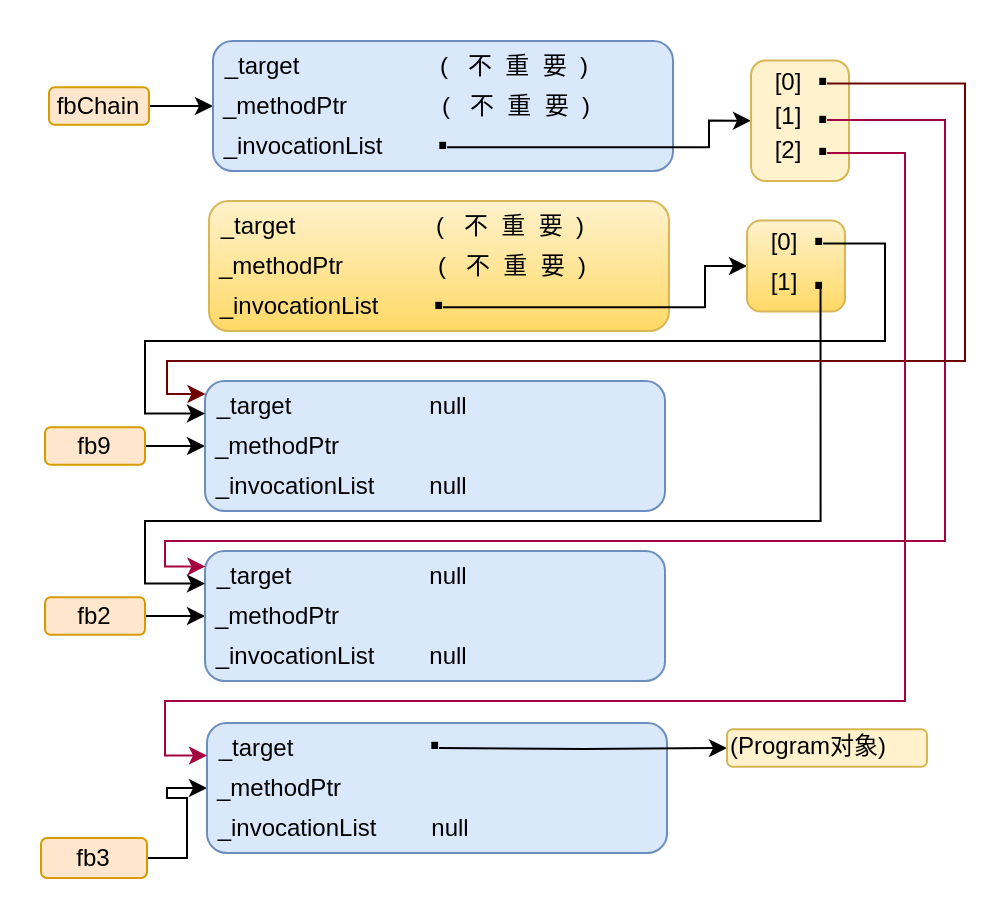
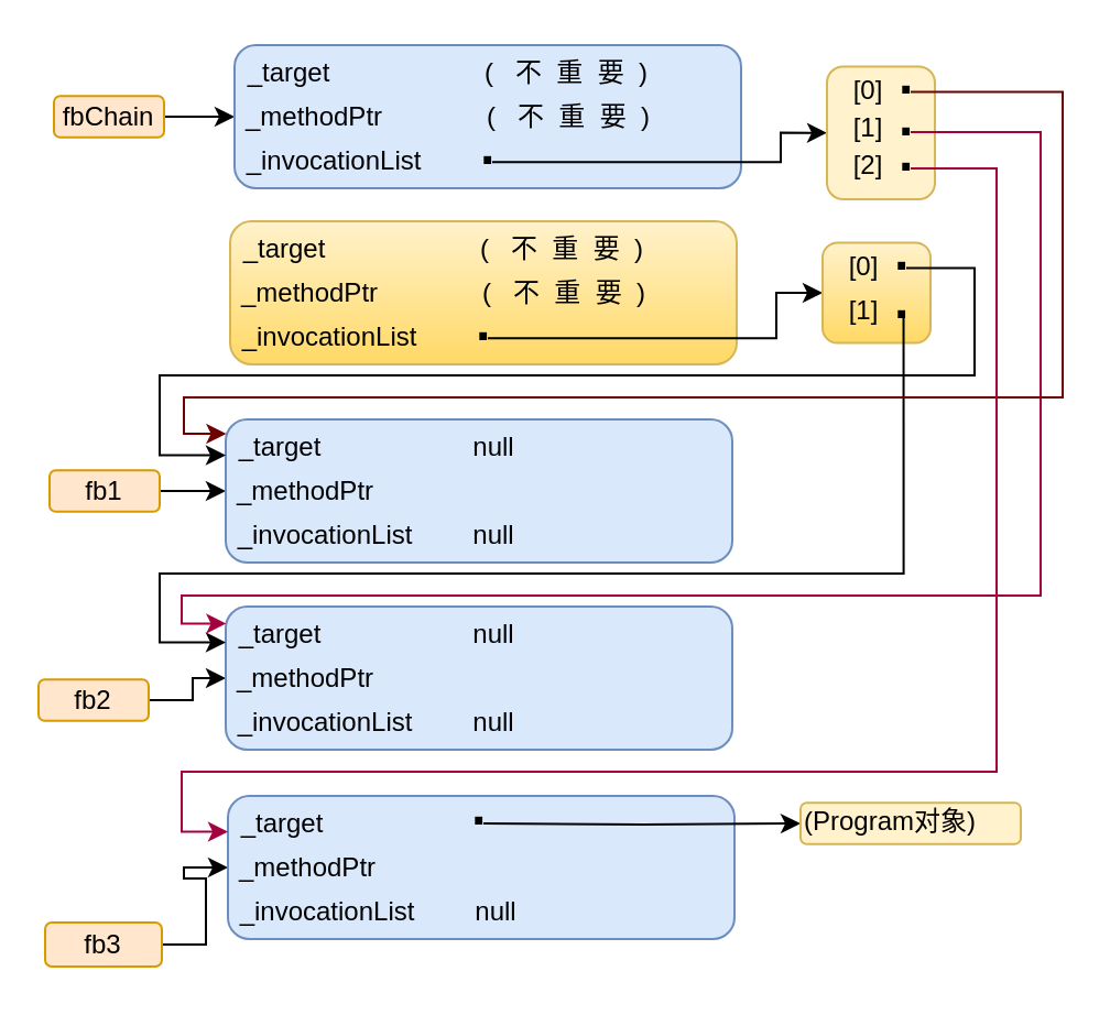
- <mxCell id="5" value="fb9" style="rounded=1;whiteSpace=wrap;html=1;fillColor=#ffe6cc;strokeColor=#d79b00;" parent="1" vertex="1"><mxGeometry x="22" y="213.13" width="50" height="18.75" as="geometry" /></mxCell>
+ <mxCell id="5" value="fb1" style="rounded=1;whiteSpace=wrap;html=1;fillColor=#ffe6cc;strokeColor=#d79b00;" parent="1" vertex="1"><mxGeometry x="22" y="213.13" width="50" height="18.75" as="geometry" /></mxCell>
- <mxCell id="21" value="fb2" style="rounded=1;whiteSpace=wrap;html=1;fillColor=#ffe6cc;strokeColor=#d79b00;" parent="1" vertex="1"><mxGeometry x="22" y="298.13" width="50" height="18.75" as="geometry" /></mxCell>
+ <mxCell id="21" value="fb2" style="rounded=1;whiteSpace=wrap;html=1;fillColor=#ffe6cc;strokeColor=#d79b00;" parent="1" vertex="1"><mxGeometry x="17" y="308.13" width="50" height="18.75" as="geometry" /></mxCell>
